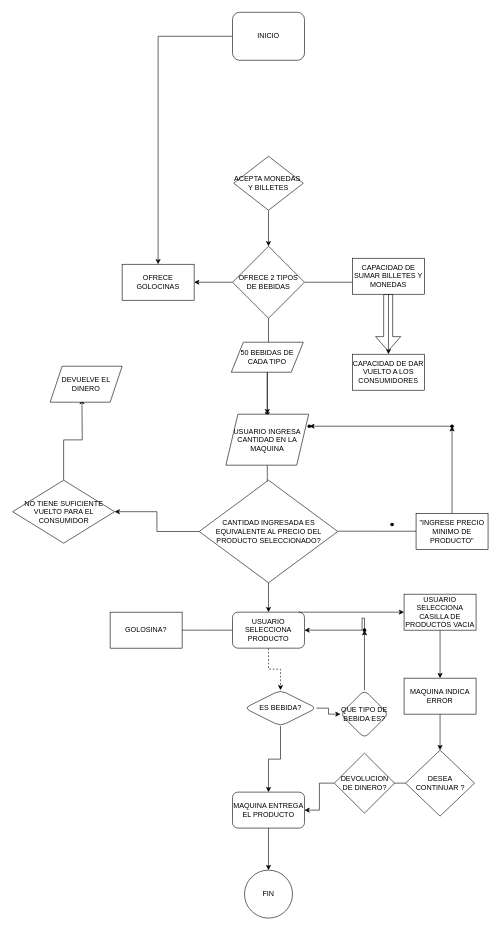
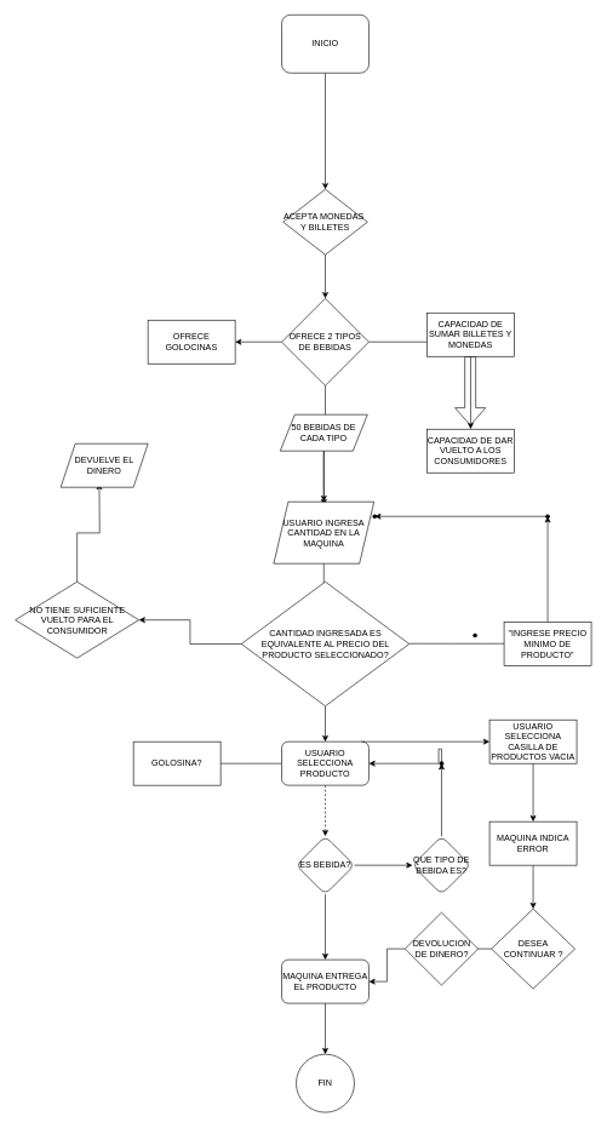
- <mxCell id="2" value="" style="edgeStyle=orthogonalEdgeStyle;rounded=0;orthogonalLoop=1;jettySize=auto;html=1;" edge="1" parent="1" source="3" target="10"><mxGeometry relative="1" as="geometry" /></mxCell>
+ <mxCell id="2" value="" style="edgeStyle=orthogonalEdgeStyle;rounded=0;orthogonalLoop=1;jettySize=auto;html=1;" edge="1" parent="1" source="3" target="4"><mxGeometry relative="1" as="geometry" /></mxCell>
- <mxCell id="33" value="ES BEBIDA?" style="rhombus;whiteSpace=wrap;html=1;rounded=1;" vertex="1" parent="1"><mxGeometry x="407" y="1150" width="120" height="60" as="geometry" /></mxCell>
+ <mxCell id="33" value="ES BEBIDA?" style="rhombus;whiteSpace=wrap;html=1;rounded=1;" vertex="1" parent="1"><mxGeometry x="407" y="1150" width="80" height="80" as="geometry" /></mxCell>
